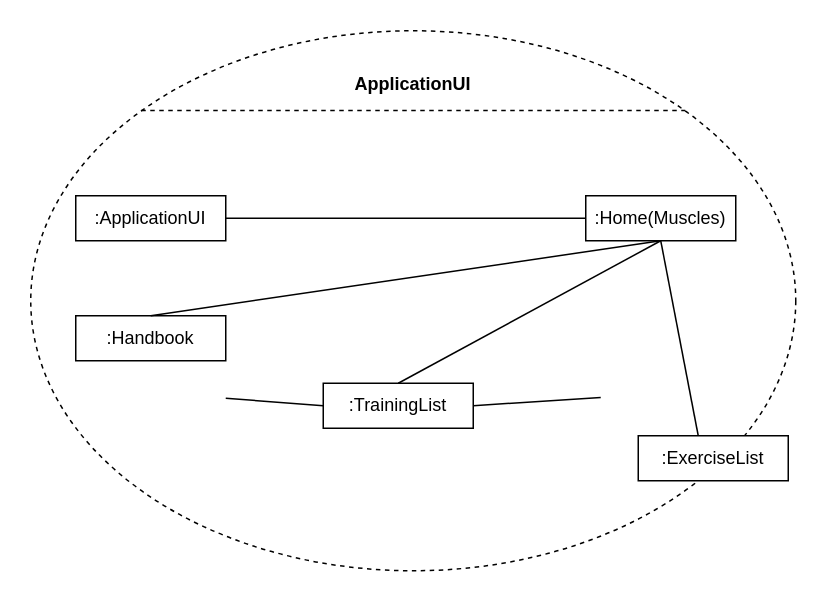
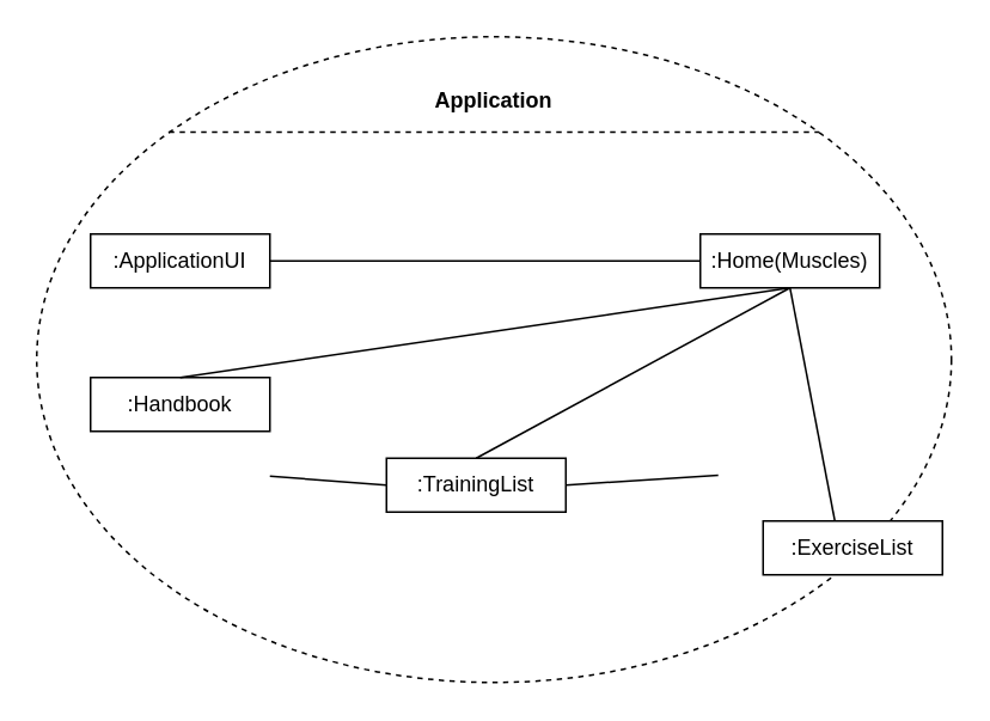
- <mxCell id="3" value="&lt;b&gt;ApplicationUI&lt;/b&gt;" style="html=1;strokeColor=none;fillColor=none;align=center;verticalAlign=middle;spacingLeft=4;spacingRight=4;rotatable=0;points=[[0,0.5],[1,0.5]];resizeWidth=1;whiteSpace=wrap;" vertex="1" parent="2"><mxGeometry y="12.522" width="510" height="46.957" as="geometry" /></mxCell>
+ <mxCell id="3" value="&lt;b&gt;Application&lt;/b&gt;" style="html=1;strokeColor=none;fillColor=none;align=center;verticalAlign=middle;spacingLeft=4;spacingRight=4;rotatable=0;points=[[0,0.5],[1,0.5]];resizeWidth=1;whiteSpace=wrap;" vertex="1" parent="2"><mxGeometry y="12.522" width="510" height="46.957" as="geometry" /></mxCell>
